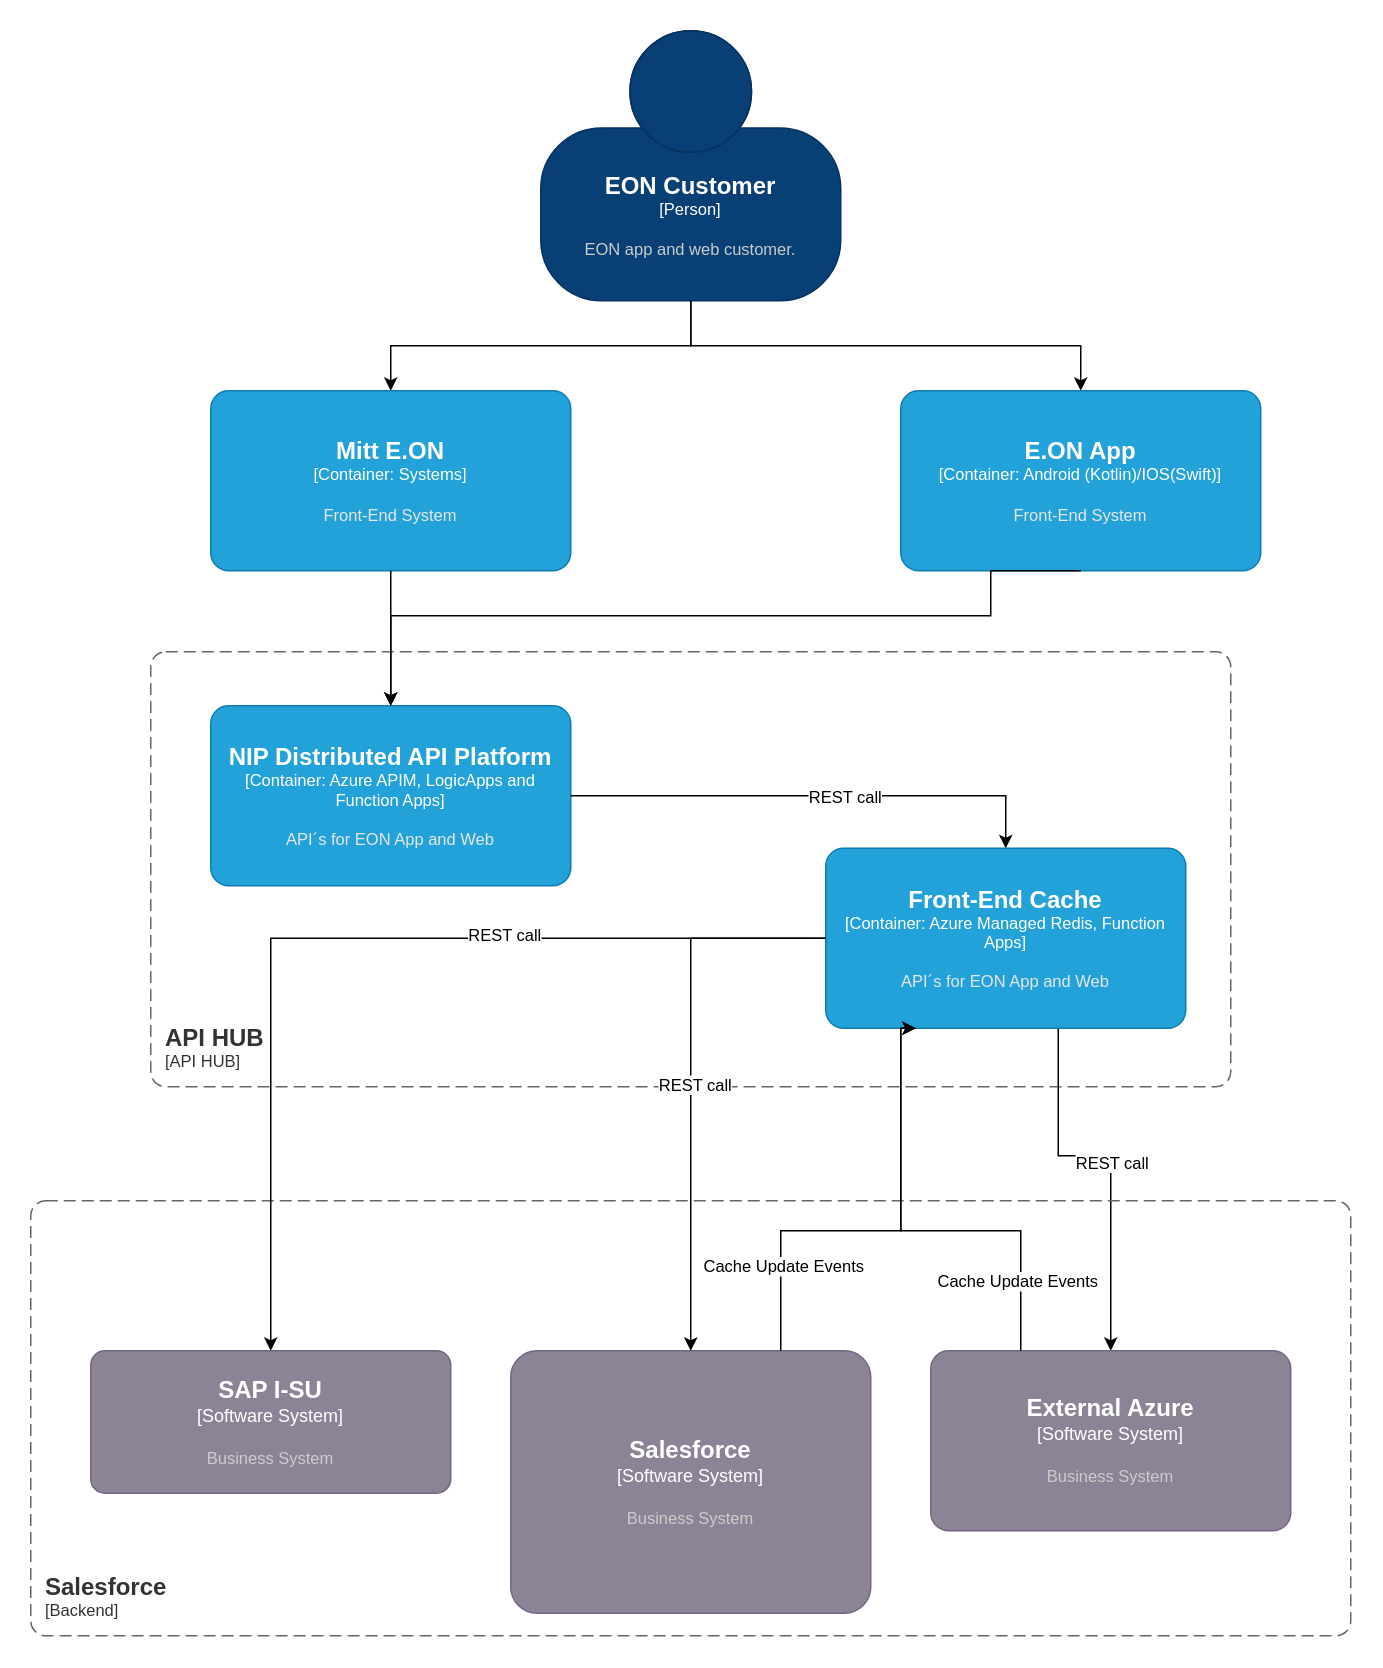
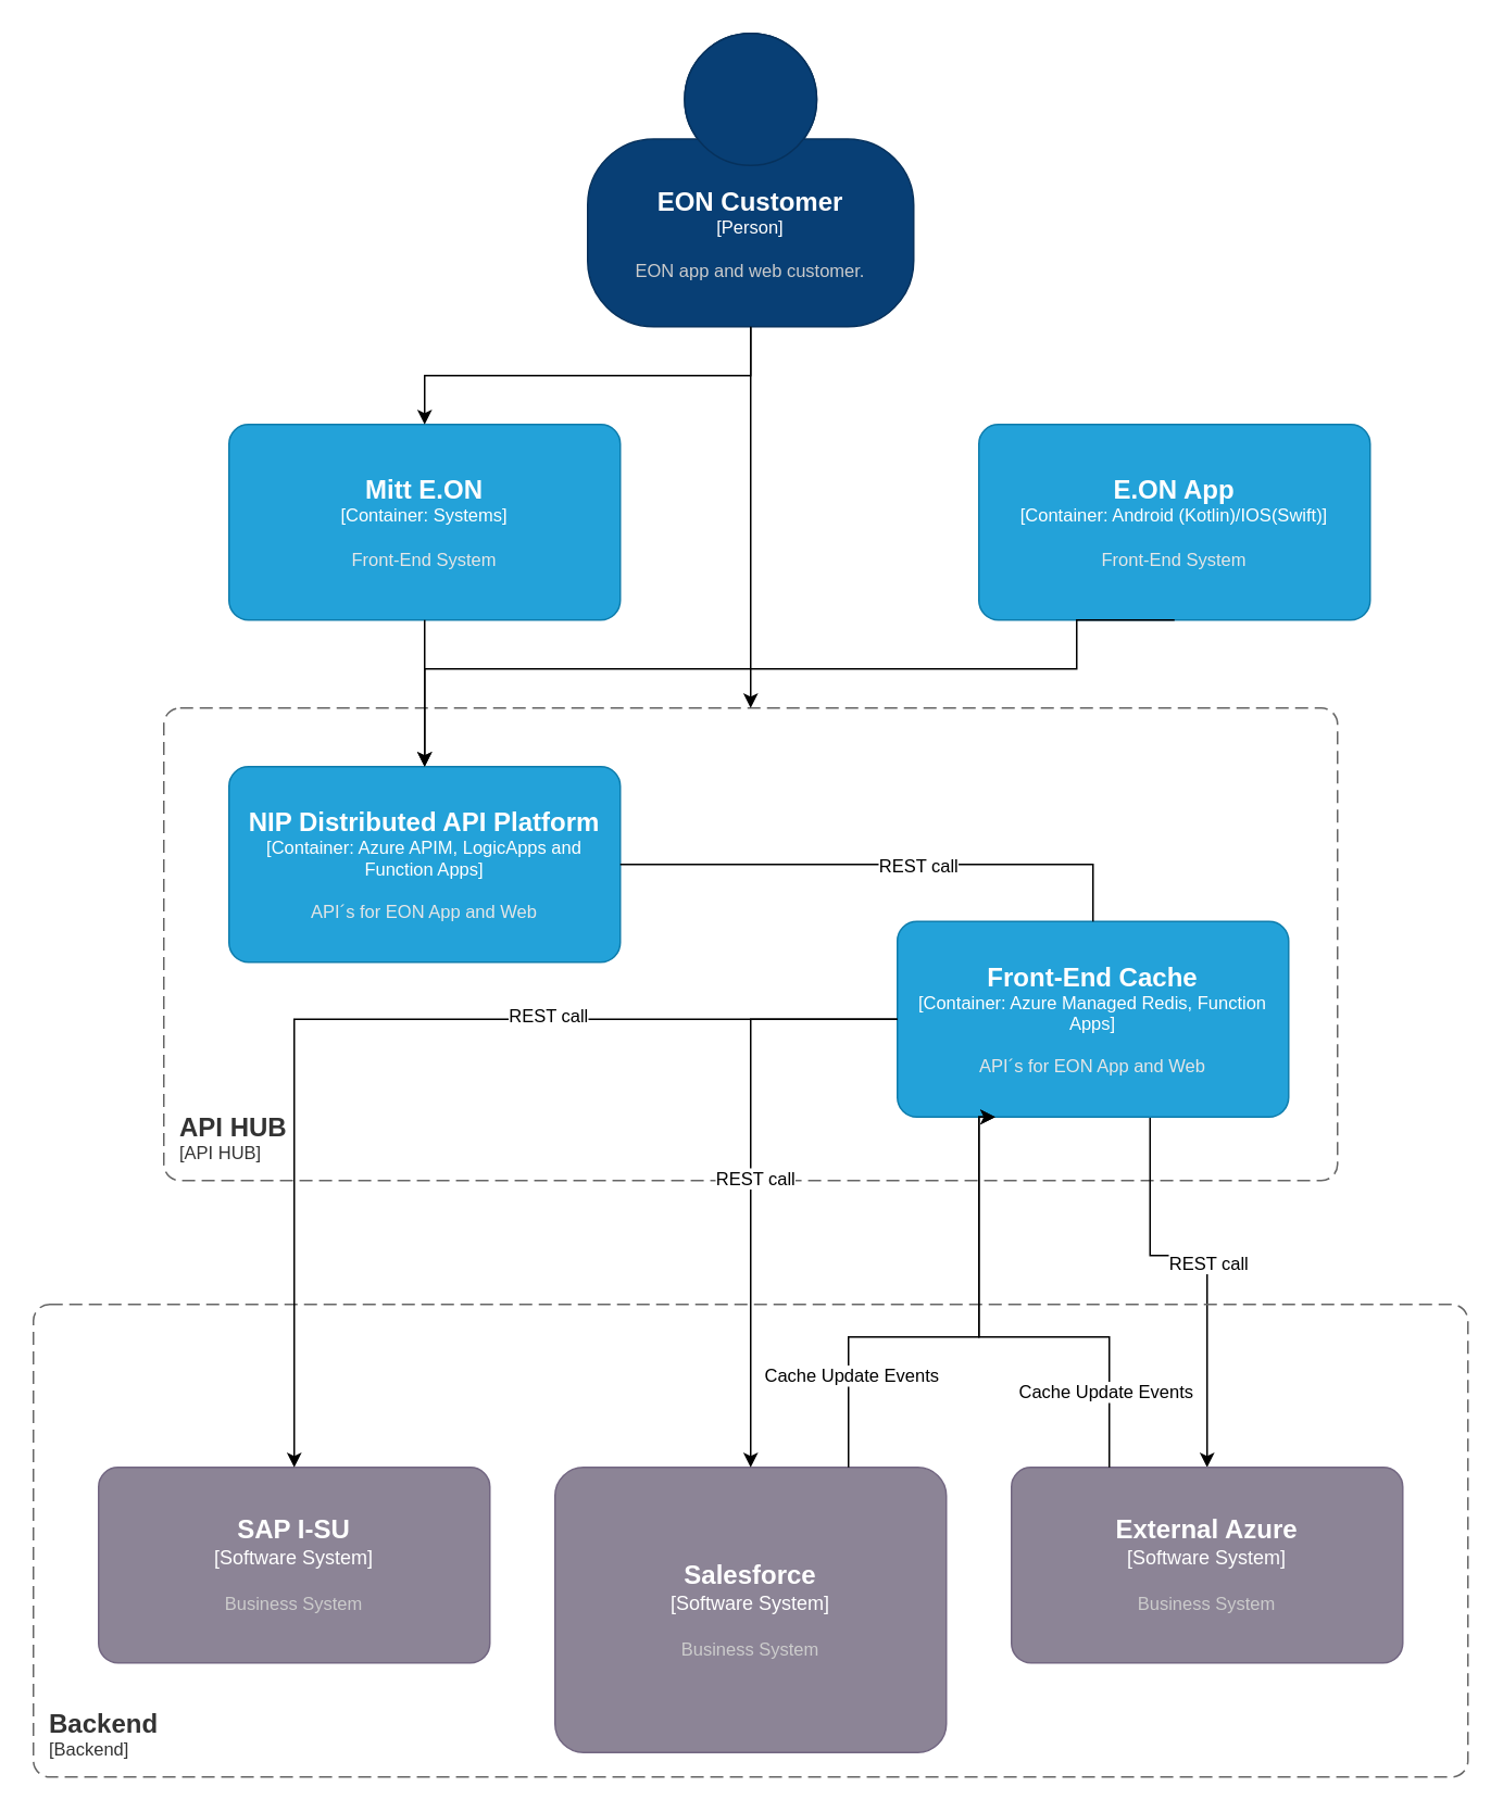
- <mxCell id="3" style="edgeStyle=orthogonalEdgeStyle;rounded=0;orthogonalLoop=1;jettySize=auto;html=1;exitX=0.5;exitY=1;exitDx=0;exitDy=0;exitPerimeter=0;" parent="1" source="4" target="9" edge="1"><mxGeometry relative="1" as="geometry" /></mxCell>
+ <mxCell id="3" style="edgeStyle=orthogonalEdgeStyle;rounded=0;orthogonalLoop=1;jettySize=auto;html=1;exitX=0.5;exitY=1;exitDx=0;exitDy=0;exitPerimeter=0;" parent="1" source="4" target="2" edge="1"><mxGeometry relative="1" as="geometry" /></mxCell>
- <mxCell id="16" style="edgeStyle=orthogonalEdgeStyle;rounded=0;orthogonalLoop=1;jettySize=auto;html=1;exitX=1;exitY=0.5;exitDx=0;exitDy=0;exitPerimeter=0;entryX=0.5;entryY=0;entryDx=0;entryDy=0;entryPerimeter=0;" parent="1" source="5" target="13" edge="1"><mxGeometry relative="1" as="geometry" /></mxCell>
+ <mxCell id="16" style="edgeStyle=orthogonalEdgeStyle;rounded=0;orthogonalLoop=1;jettySize=auto;html=1;exitX=1;exitY=0.5;exitDx=0;exitDy=0;exitPerimeter=0;entryX=0.5;entryY=0;entryDx=0;entryDy=0;entryPerimeter=0;endArrow=none;" parent="1" source="5" target="13" edge="1"><mxGeometry relative="1" as="geometry" /></mxCell>
- <mxCell id="6" value="&lt;font style=&quot;font-size: 16px&quot;&gt;&lt;b&gt;SAP I-SU&lt;/b&gt;&lt;/font&gt;&lt;div&gt;[Software System]&lt;/div&gt;&lt;br&gt;&lt;div&gt;&lt;font style=&quot;font-size: 11px&quot;&gt;&lt;font color=&quot;#cccccc&quot;&gt;Business System&lt;/font&gt;&lt;/div&gt;" style="rounded=1;whiteSpace=wrap;html=1;labelBackgroundColor=none;fillColor=#8C8496;fontColor=#ffffff;align=center;arcSize=10;strokeColor=#736782;metaEdit=1;resizable=0;points=[[0.25,0,0],[0.5,0,0],[0.75,0,0],[1,0.25,0],[1,0.5,0],[1,0.75,0],[0.75,1,0],[0.5,1,0],[0.25,1,0],[0,0.75,0],[0,0.5,0],[0,0.25,0]];" parent="1" vertex="1"><mxGeometry x="60" y="900" width="240" height="95" as="geometry" /></mxCell>
+ <mxCell id="6" value="&lt;font style=&quot;font-size: 16px&quot;&gt;&lt;b&gt;SAP I-SU&lt;/b&gt;&lt;/font&gt;&lt;div&gt;[Software System]&lt;/div&gt;&lt;br&gt;&lt;div&gt;&lt;font style=&quot;font-size: 11px&quot;&gt;&lt;font color=&quot;#cccccc&quot;&gt;Business System&lt;/font&gt;&lt;/div&gt;" style="rounded=1;whiteSpace=wrap;html=1;labelBackgroundColor=none;fillColor=#8C8496;fontColor=#ffffff;align=center;arcSize=10;strokeColor=#736782;metaEdit=1;resizable=0;points=[[0.25,0,0],[0.5,0,0],[0.75,0,0],[1,0.25,0],[1,0.5,0],[1,0.75,0],[0.75,1,0],[0.5,1,0],[0.25,1,0],[0,0.75,0],[0,0.5,0],[0,0.25,0]];" parent="1" vertex="1"><mxGeometry x="60" y="900" width="240" height="120" as="geometry" /></mxCell>
- <mxCell id="14" value="&lt;font style=&quot;font-size: 16px&quot;&gt;&lt;b&gt;&lt;div style=&quot;text-align: left&quot;&gt;Salesforce&lt;/div&gt;&lt;/b&gt;&lt;/font&gt;&lt;div style=&quot;text-align: left&quot;&gt;[Backend]&lt;/div&gt;" style="rounded=1;fontSize=11;whiteSpace=wrap;html=1;dashed=1;arcSize=20;fillColor=none;strokeColor=#666666;fontColor=#333333;labelBackgroundColor=none;align=left;verticalAlign=bottom;labelBorderColor=none;spacingTop=0;spacing=10;dashPattern=8 4;metaEdit=1;rotatable=0;perimeter=rectanglePerimeter;noLabel=0;labelPadding=0;allowArrows=0;connectable=0;expand=0;recursiveResize=0;editable=1;pointerEvents=0;absoluteArcSize=1;points=[[0.25,0,0],[0.5,0,0],[0.75,0,0],[1,0.25,0],[1,0.5,0],[1,0.75,0],[0.75,1,0],[0.5,1,0],[0.25,1,0],[0,0.75,0],[0,0.5,0],[0,0.25,0]];" parent="1" vertex="1"><mxGeometry x="20" y="800" width="880" height="290" as="geometry" /></mxCell>
+ <mxCell id="14" value="&lt;font style=&quot;font-size: 16px&quot;&gt;&lt;b&gt;&lt;div style=&quot;text-align: left&quot;&gt;Backend&lt;/div&gt;&lt;/b&gt;&lt;/font&gt;&lt;div style=&quot;text-align: left&quot;&gt;[Backend]&lt;/div&gt;" style="rounded=1;fontSize=11;whiteSpace=wrap;html=1;dashed=1;arcSize=20;fillColor=none;strokeColor=#666666;fontColor=#333333;labelBackgroundColor=none;align=left;verticalAlign=bottom;labelBorderColor=none;spacingTop=0;spacing=10;dashPattern=8 4;metaEdit=1;rotatable=0;perimeter=rectanglePerimeter;noLabel=0;labelPadding=0;allowArrows=0;connectable=0;expand=0;recursiveResize=0;editable=1;pointerEvents=0;absoluteArcSize=1;points=[[0.25,0,0],[0.5,0,0],[0.75,0,0],[1,0.25,0],[1,0.5,0],[1,0.75,0],[0.75,1,0],[0.5,1,0],[0.25,1,0],[0,0.75,0],[0,0.5,0],[0,0.25,0]];" parent="1" vertex="1"><mxGeometry x="20" y="800" width="880" height="290" as="geometry" /></mxCell>
